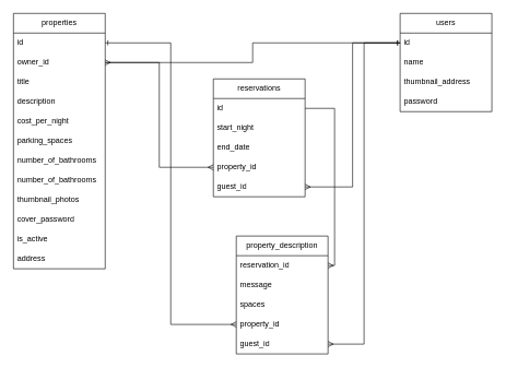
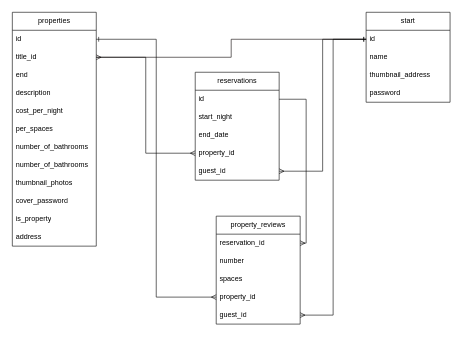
- <mxCell id="2" value="users" style="swimlane;fontStyle=0;childLayout=stackLayout;horizontal=1;startSize=30;horizontalStack=0;resizeParent=1;resizeParentMax=0;resizeLast=0;collapsible=1;marginBottom=0;whiteSpace=wrap;html=1;" vertex="1" parent="1"><mxGeometry x="610" y="20" width="140" height="150" as="geometry" /></mxCell>
+ <mxCell id="2" value="start" style="swimlane;fontStyle=0;childLayout=stackLayout;horizontal=1;startSize=30;horizontalStack=0;resizeParent=1;resizeParentMax=0;resizeLast=0;collapsible=1;marginBottom=0;whiteSpace=wrap;html=1;" vertex="1" parent="1"><mxGeometry x="610" y="20" width="140" height="150" as="geometry" /></mxCell>
- <mxCell id="9" value="owner_id" style="text;strokeColor=none;fillColor=none;align=left;verticalAlign=middle;spacingLeft=4;spacingRight=4;overflow=hidden;points=[[0,0.5],[1,0.5]];portConstraint=eastwest;rotatable=0;whiteSpace=wrap;html=1;" vertex="1" parent="7"><mxGeometry y="60" width="140" height="30" as="geometry" /></mxCell>
+ <mxCell id="9" value="title_id" style="text;strokeColor=none;fillColor=none;align=left;verticalAlign=middle;spacingLeft=4;spacingRight=4;overflow=hidden;points=[[0,0.5],[1,0.5]];portConstraint=eastwest;rotatable=0;whiteSpace=wrap;html=1;" vertex="1" parent="7"><mxGeometry y="60" width="140" height="30" as="geometry" /></mxCell>
- <mxCell id="10" value="title" style="text;strokeColor=none;fillColor=none;align=left;verticalAlign=middle;spacingLeft=4;spacingRight=4;overflow=hidden;points=[[0,0.5],[1,0.5]];portConstraint=eastwest;rotatable=0;whiteSpace=wrap;html=1;" vertex="1" parent="7"><mxGeometry y="90" width="140" height="30" as="geometry" /></mxCell>
+ <mxCell id="10" value="end" style="text;strokeColor=none;fillColor=none;align=left;verticalAlign=middle;spacingLeft=4;spacingRight=4;overflow=hidden;points=[[0,0.5],[1,0.5]];portConstraint=eastwest;rotatable=0;whiteSpace=wrap;html=1;" vertex="1" parent="7"><mxGeometry y="90" width="140" height="30" as="geometry" /></mxCell>
- <mxCell id="13" value="parking_spaces" style="text;strokeColor=none;fillColor=none;align=left;verticalAlign=middle;spacingLeft=4;spacingRight=4;overflow=hidden;points=[[0,0.5],[1,0.5]];portConstraint=eastwest;rotatable=0;whiteSpace=wrap;html=1;" vertex="1" parent="7"><mxGeometry y="180" width="140" height="30" as="geometry" /></mxCell>
+ <mxCell id="13" value="per_spaces" style="text;strokeColor=none;fillColor=none;align=left;verticalAlign=middle;spacingLeft=4;spacingRight=4;overflow=hidden;points=[[0,0.5],[1,0.5]];portConstraint=eastwest;rotatable=0;whiteSpace=wrap;html=1;" vertex="1" parent="7"><mxGeometry y="180" width="140" height="30" as="geometry" /></mxCell>
- <mxCell id="18" value="is_active" style="text;strokeColor=none;fillColor=none;align=left;verticalAlign=middle;spacingLeft=4;spacingRight=4;overflow=hidden;points=[[0,0.5],[1,0.5]];portConstraint=eastwest;rotatable=0;whiteSpace=wrap;html=1;" vertex="1" parent="7"><mxGeometry y="330" width="140" height="30" as="geometry" /></mxCell>
+ <mxCell id="18" value="is_property" style="text;strokeColor=none;fillColor=none;align=left;verticalAlign=middle;spacingLeft=4;spacingRight=4;overflow=hidden;points=[[0,0.5],[1,0.5]];portConstraint=eastwest;rotatable=0;whiteSpace=wrap;html=1;" vertex="1" parent="7"><mxGeometry y="330" width="140" height="30" as="geometry" /></mxCell>
- <mxCell id="26" value="property_description" style="swimlane;fontStyle=0;childLayout=stackLayout;horizontal=1;startSize=30;horizontalStack=0;resizeParent=1;resizeParentMax=0;resizeLast=0;collapsible=1;marginBottom=0;whiteSpace=wrap;html=1;" vertex="1" parent="1"><mxGeometry x="360" y="360" width="140" height="180" as="geometry" /></mxCell>
+ <mxCell id="26" value="property_reviews" style="swimlane;fontStyle=0;childLayout=stackLayout;horizontal=1;startSize=30;horizontalStack=0;resizeParent=1;resizeParentMax=0;resizeLast=0;collapsible=1;marginBottom=0;whiteSpace=wrap;html=1;" vertex="1" parent="1"><mxGeometry x="360" y="360" width="140" height="180" as="geometry" /></mxCell>
- <mxCell id="28" value="message" style="text;strokeColor=none;fillColor=none;align=left;verticalAlign=middle;spacingLeft=4;spacingRight=4;overflow=hidden;points=[[0,0.5],[1,0.5]];portConstraint=eastwest;rotatable=0;whiteSpace=wrap;html=1;" vertex="1" parent="26"><mxGeometry y="60" width="140" height="30" as="geometry" /></mxCell>
+ <mxCell id="28" value="number" style="text;strokeColor=none;fillColor=none;align=left;verticalAlign=middle;spacingLeft=4;spacingRight=4;overflow=hidden;points=[[0,0.5],[1,0.5]];portConstraint=eastwest;rotatable=0;whiteSpace=wrap;html=1;" vertex="1" parent="26"><mxGeometry y="60" width="140" height="30" as="geometry" /></mxCell>
